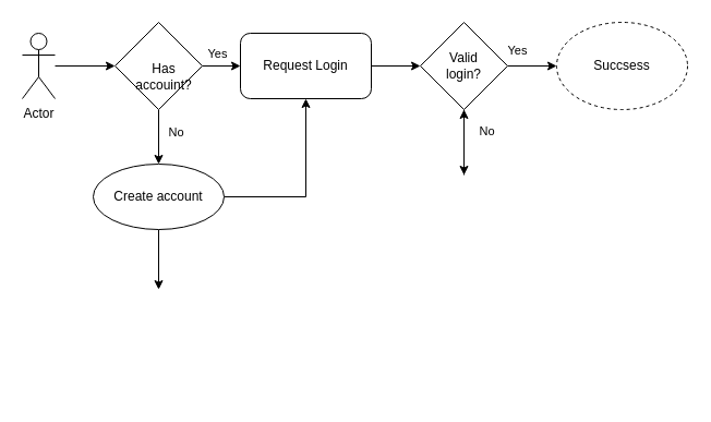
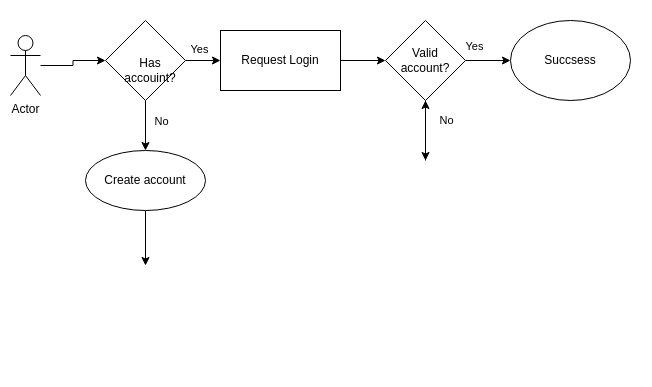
- <mxCell id="3" value="Actor" style="shape=umlActor;verticalLabelPosition=bottom;verticalAlign=top;html=1;outlineConnect=0;" vertex="1" parent="1"><mxGeometry x="20" y="30" width="30" height="60" as="geometry" /></mxCell>
+ <mxCell id="3" value="Actor" style="shape=umlActor;verticalLabelPosition=bottom;verticalAlign=top;html=1;outlineConnect=0;" vertex="1" parent="1"><mxGeometry x="10" y="35" width="30" height="60" as="geometry" /></mxCell>
- <mxCell id="17" value="Request Login" style="rounded=1;whiteSpace=wrap;html=1;" vertex="1" parent="1"><mxGeometry x="220" y="30" width="120" height="60" as="geometry" /></mxCell>
+ <mxCell id="17" value="Request Login" style="whiteSpace=wrap;html=1;rounded=0;" vertex="1" parent="1"><mxGeometry x="220" y="30" width="120" height="60" as="geometry" /></mxCell>
- <mxCell id="14" value="Valid login?" style="text;html=1;strokeColor=none;fillColor=none;align=center;verticalAlign=middle;whiteSpace=wrap;rounded=0;" vertex="1" parent="1"><mxGeometry x="395" y="37.5" width="60" height="45" as="geometry" /></mxCell>
+ <mxCell id="14" value="Valid account?" style="text;html=1;strokeColor=none;fillColor=none;align=center;verticalAlign=middle;whiteSpace=wrap;rounded=0;" vertex="1" parent="1"><mxGeometry x="395" y="37.5" width="60" height="45" as="geometry" /></mxCell>
- <mxCell id="15" value="Succsess" style="ellipse;whiteSpace=wrap;html=1;dashed=1;" vertex="1" parent="1"><mxGeometry x="510" y="20" width="120" height="80" as="geometry" /></mxCell>
+ <mxCell id="15" value="Succsess" style="ellipse;whiteSpace=wrap;html=1;" vertex="1" parent="1"><mxGeometry x="510" y="20" width="120" height="80" as="geometry" /></mxCell>
- <mxCell id="21" style="edgeStyle=orthogonalEdgeStyle;rounded=0;orthogonalLoop=1;jettySize=auto;html=1;entryX=0.5;entryY=1;entryDx=0;entryDy=0;" edge="1" parent="1" source="22" target="17"><mxGeometry relative="1" as="geometry" /></mxCell>
